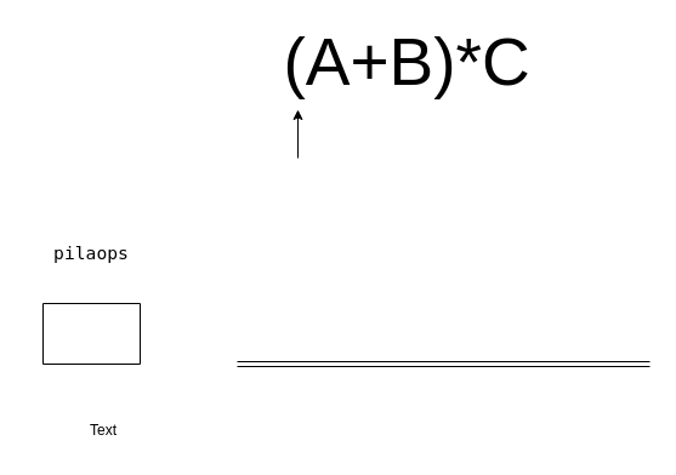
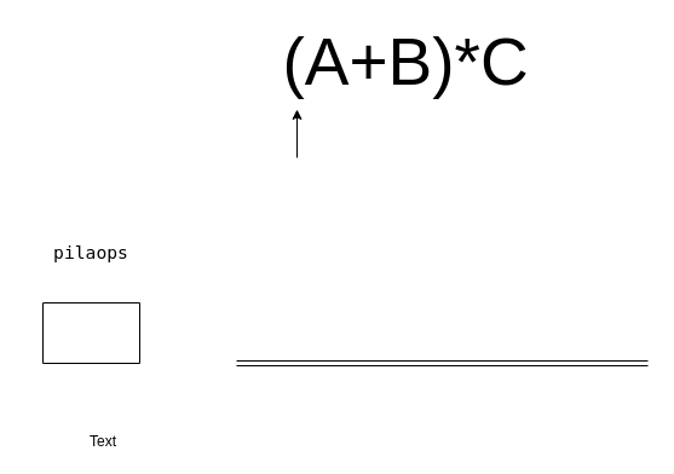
- <mxCell id="5" value="Text" style="text;strokeColor=none;align=center;fillColor=none;html=1;verticalAlign=middle;whiteSpace=wrap;rounded=0;" vertex="1" parent="1"><mxGeometry x="55" y="340" width="60" height="30" as="geometry" /></mxCell>
+ <mxCell id="5" value="Text" style="text;strokeColor=none;align=center;fillColor=none;html=1;verticalAlign=middle;whiteSpace=wrap;rounded=0;" vertex="1" parent="1"><mxGeometry x="55" y="350" width="60" height="30" as="geometry" /></mxCell>
